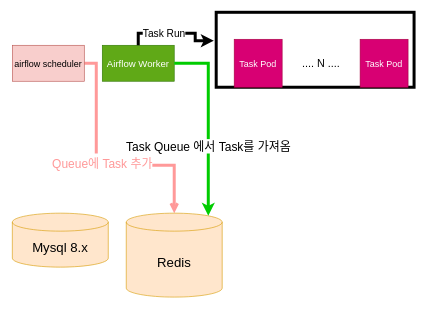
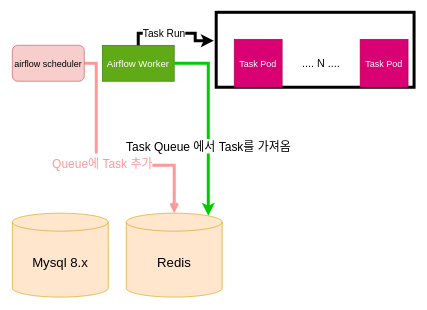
- <mxCell id="5" value="&lt;font style=&quot;font-size: 15px;&quot;&gt;airflow scheduler&lt;/font&gt;" style="rounded=0;whiteSpace=wrap;html=1;fillColor=#f8cecc;strokeColor=#b85450;" vertex="1" parent="1"><mxGeometry x="20" y="75" width="120" height="60" as="geometry" /></mxCell>
+ <mxCell id="5" value="&lt;font style=&quot;font-size: 15px;&quot;&gt;airflow scheduler&lt;/font&gt;" style="whiteSpace=wrap;html=1;fillColor=#f8cecc;strokeColor=#b85450;rounded=1;" vertex="1" parent="1"><mxGeometry x="20" y="75" width="120" height="60" as="geometry" /></mxCell>
- <mxCell id="3" value="&lt;font style=&quot;font-size: 22px;&quot;&gt;Mysql 8.x&lt;/font&gt;" style="shape=cylinder3;whiteSpace=wrap;html=1;boundedLbl=1;backgroundOutline=1;size=15;fillColor=#ffe6cc;strokeColor=#d79b00;" vertex="1" parent="1"><mxGeometry x="20" y="355" width="160" height="90" as="geometry" /></mxCell>
+ <mxCell id="3" value="&lt;font style=&quot;font-size: 22px;&quot;&gt;Mysql 8.x&lt;/font&gt;" style="shape=cylinder3;whiteSpace=wrap;html=1;boundedLbl=1;backgroundOutline=1;size=15;fillColor=#ffe6cc;strokeColor=#d79b00;" vertex="1" parent="1"><mxGeometry x="20" y="355" width="160" height="140" as="geometry" /></mxCell>
